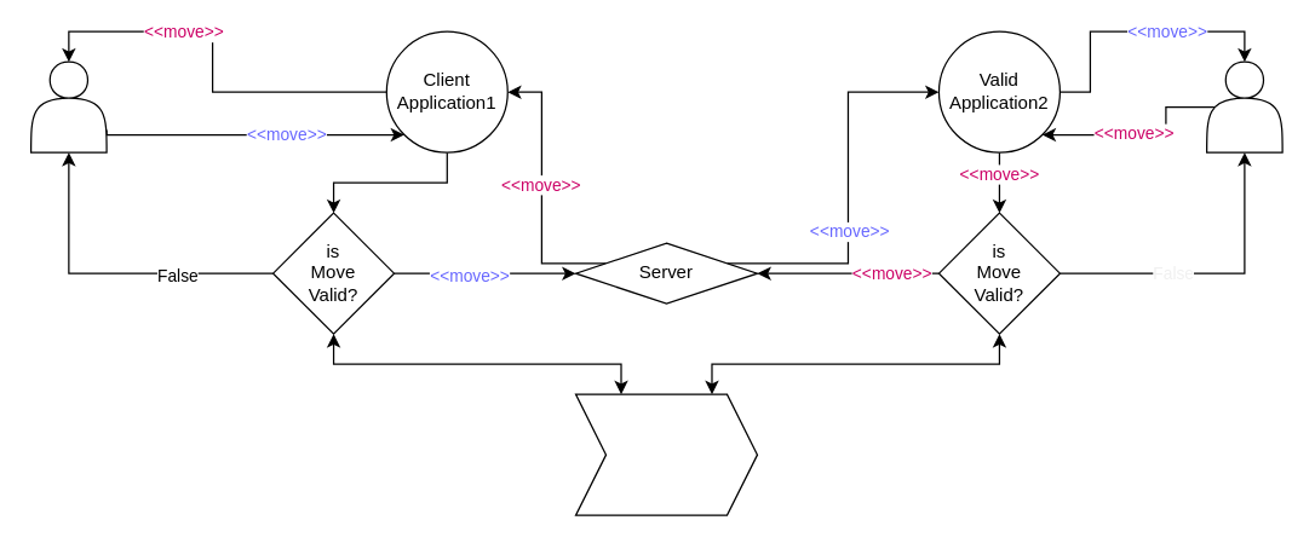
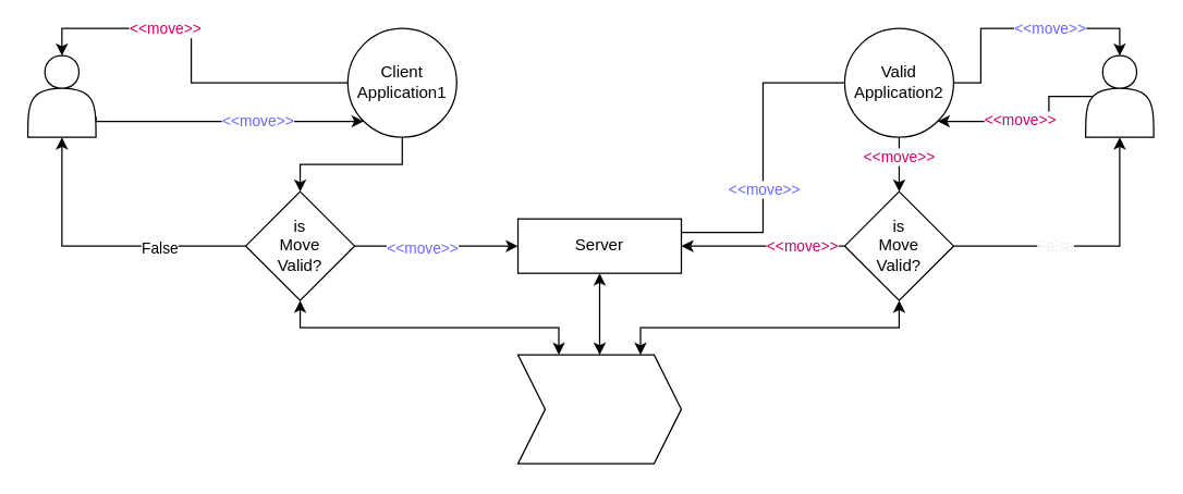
- <mxCell id="15" style="edgeStyle=orthogonalEdgeStyle;rounded=0;orthogonalLoop=1;jettySize=auto;html=1;exitX=1;exitY=0.25;exitDx=0;exitDy=0;entryX=0;entryY=0.5;entryDx=0;entryDy=0;" edge="1" parent="1" source="20" target="25"><mxGeometry relative="1" as="geometry" /></mxCell>
+ <mxCell id="15" style="edgeStyle=orthogonalEdgeStyle;rounded=0;orthogonalLoop=1;jettySize=auto;html=1;exitX=1;exitY=0.25;exitDx=0;exitDy=0;entryX=0;entryY=0.5;entryDx=0;entryDy=0;endArrow=none;" edge="1" parent="1" source="20" target="25"><mxGeometry relative="1" as="geometry" /></mxCell>
- <mxCell id="17" style="edgeStyle=orthogonalEdgeStyle;rounded=0;orthogonalLoop=1;jettySize=auto;html=1;exitX=0;exitY=0.25;exitDx=0;exitDy=0;entryX=1;entryY=0.5;entryDx=0;entryDy=0;fontColor=#CC0066;" edge="1" parent="1" source="20" target="8"><mxGeometry relative="1" as="geometry" /></mxCell>
- <mxCell id="18" value="&amp;lt;&amp;lt;move&amp;gt;&amp;gt;" style="edgeLabel;html=1;align=center;verticalAlign=middle;resizable=0;points=[];fontColor=#CC0066;" vertex="1" connectable="0" parent="17"><mxGeometry x="0.065" y="1" relative="1" as="geometry"><mxPoint as="offset" /></mxGeometry></mxCell>
- <mxCell id="20" value="Server" style="rhombus;whiteSpace=wrap;html=1;" vertex="1" parent="1"><mxGeometry x="380" y="160.33" width="120" height="40" as="geometry" /></mxCell>
+ <mxCell id="20" value="Server" style="whiteSpace=wrap;html=1;" vertex="1" parent="1"><mxGeometry x="380" y="160.33" width="120" height="40" as="geometry" /></mxCell>
+ <mxCell id="19" style="edgeStyle=orthogonalEdgeStyle;rounded=0;orthogonalLoop=1;jettySize=auto;html=1;exitX=0.5;exitY=1;exitDx=0;exitDy=0;entryX=0.5;entryY=0;entryDx=0;entryDy=0;fontColor=#FFFFFF;startArrow=classic;startFill=1;" edge="1" parent="1" source="20" target="36"><mxGeometry relative="1" as="geometry" /></mxCell>
